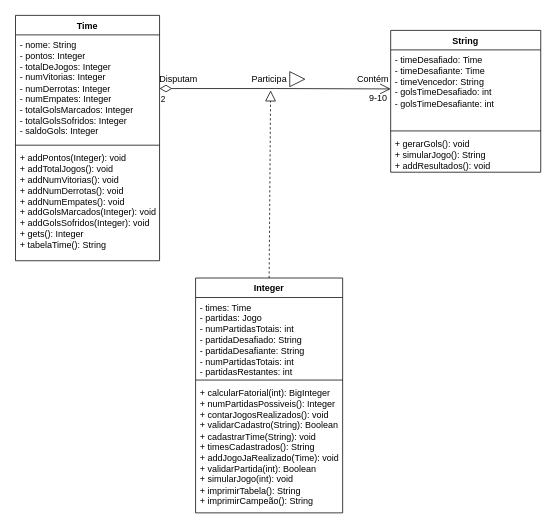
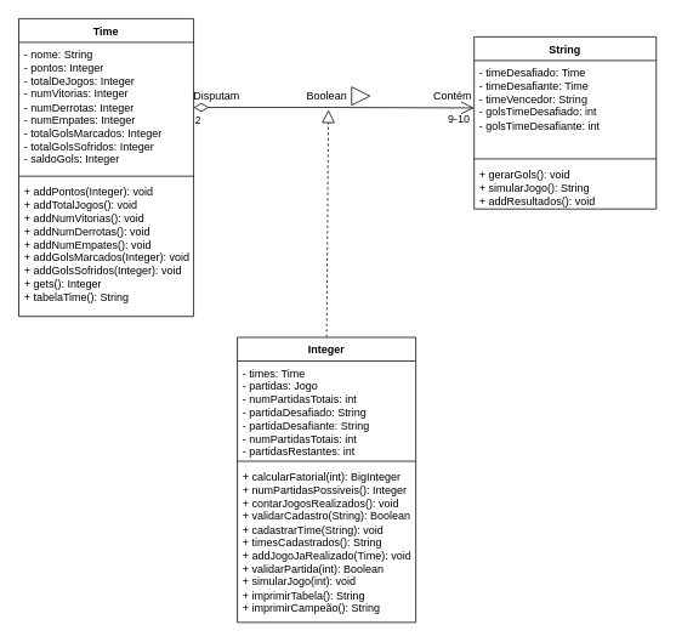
- <mxCell id="17" value="Participa" style="text;html=1;align=center;verticalAlign=middle;resizable=0;points=[];autosize=1;strokeColor=none;fillColor=none;" vertex="1" parent="1"><mxGeometry x="323" y="90" width="70" height="30" as="geometry" /></mxCell>
+ <mxCell id="17" value="Boolean" style="text;html=1;align=center;verticalAlign=middle;resizable=0;points=[];autosize=1;strokeColor=none;fillColor=none;" vertex="1" parent="1"><mxGeometry x="323" y="90" width="70" height="30" as="geometry" /></mxCell>
